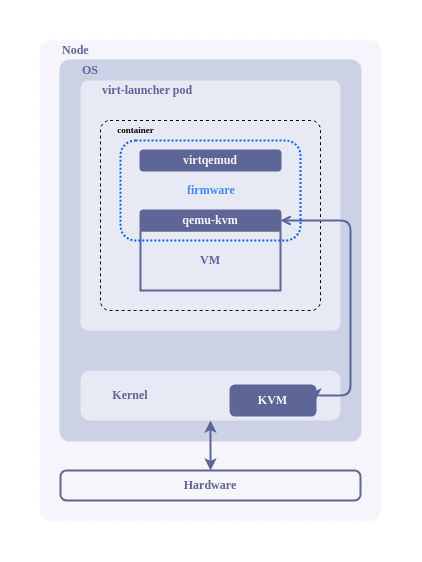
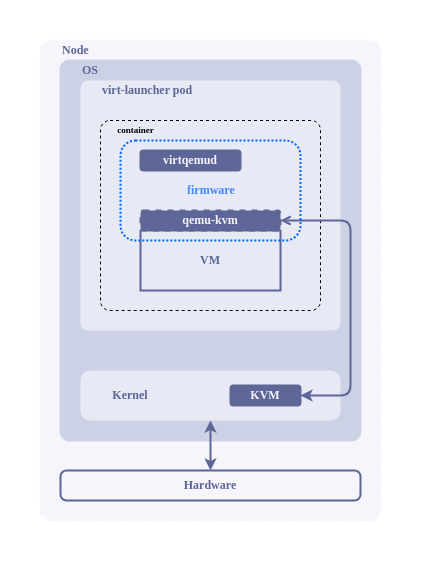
- <mxCell id="20" value="virtqemud" style="rounded=1;whiteSpace=wrap;html=1;fillColor=#5e6697;fontColor=#f5f5fb;strokeColor=#5e6697;strokeWidth=2;fontFamily=JetBrains Mono;fontSource=https%3A%2F%2Ffonts.googleapis.com%2Fcss%3Ffamily%3DJetBrains%2BMono;fontStyle=1" parent="1" vertex="1"><mxGeometry x="140" y="150" width="140" height="20" as="geometry" /></mxCell>
+ <mxCell id="20" value="virtqemud" style="rounded=1;whiteSpace=wrap;html=1;fillColor=#5e6697;fontColor=#f5f5fb;strokeColor=#5e6697;strokeWidth=2;fontFamily=JetBrains Mono;fontSource=https%3A%2F%2Ffonts.googleapis.com%2Fcss%3Ffamily%3DJetBrains%2BMono;fontStyle=1" parent="1" vertex="1"><mxGeometry x="140" y="150" width="100" height="20" as="geometry" /></mxCell>
- <mxCell id="21" value="qemu-kvm" style="rounded=1;whiteSpace=wrap;html=1;fillColor=#5e6697;fontColor=#f5f5fb;strokeColor=#5e6697;strokeWidth=2;fillStyle=auto;fontFamily=JetBrains Mono;fontSource=https%3A%2F%2Ffonts.googleapis.com%2Fcss%3Ffamily%3DJetBrains%2BMono;fontStyle=1" parent="1" vertex="1"><mxGeometry x="140" y="210" width="140" height="20" as="geometry" /></mxCell>
+ <mxCell id="21" value="qemu-kvm" style="rounded=1;whiteSpace=wrap;html=1;fillColor=#5e6697;fontColor=#f5f5fb;strokeColor=#5e6697;strokeWidth=2;fillStyle=auto;fontFamily=JetBrains Mono;fontSource=https%3A%2F%2Ffonts.googleapis.com%2Fcss%3Ffamily%3DJetBrains%2BMono;fontStyle=1;dashed=1;" parent="1" vertex="1"><mxGeometry x="140" y="210" width="140" height="20" as="geometry" /></mxCell>
- <mxCell id="13" value="KVM" style="rounded=1;whiteSpace=wrap;html=1;fillColor=#5e6697;fontColor=#f5f5fb;strokeColor=#5e6697;strokeWidth=2;fontFamily=JetBrains Mono;fontSource=https%3A%2F%2Ffonts.googleapis.com%2Fcss%3Ffamily%3DJetBrains%2BMono;fontStyle=1" parent="1" vertex="1"><mxGeometry x="230" y="385" width="85" height="30" as="geometry" /></mxCell>
+ <mxCell id="13" value="KVM" style="rounded=1;whiteSpace=wrap;html=1;fillColor=#5e6697;fontColor=#f5f5fb;strokeColor=#5e6697;strokeWidth=2;fontFamily=JetBrains Mono;fontSource=https%3A%2F%2Ffonts.googleapis.com%2Fcss%3Ffamily%3DJetBrains%2BMono;fontStyle=1" parent="1" vertex="1"><mxGeometry x="230" y="385" width="70" height="20" as="geometry" /></mxCell>
